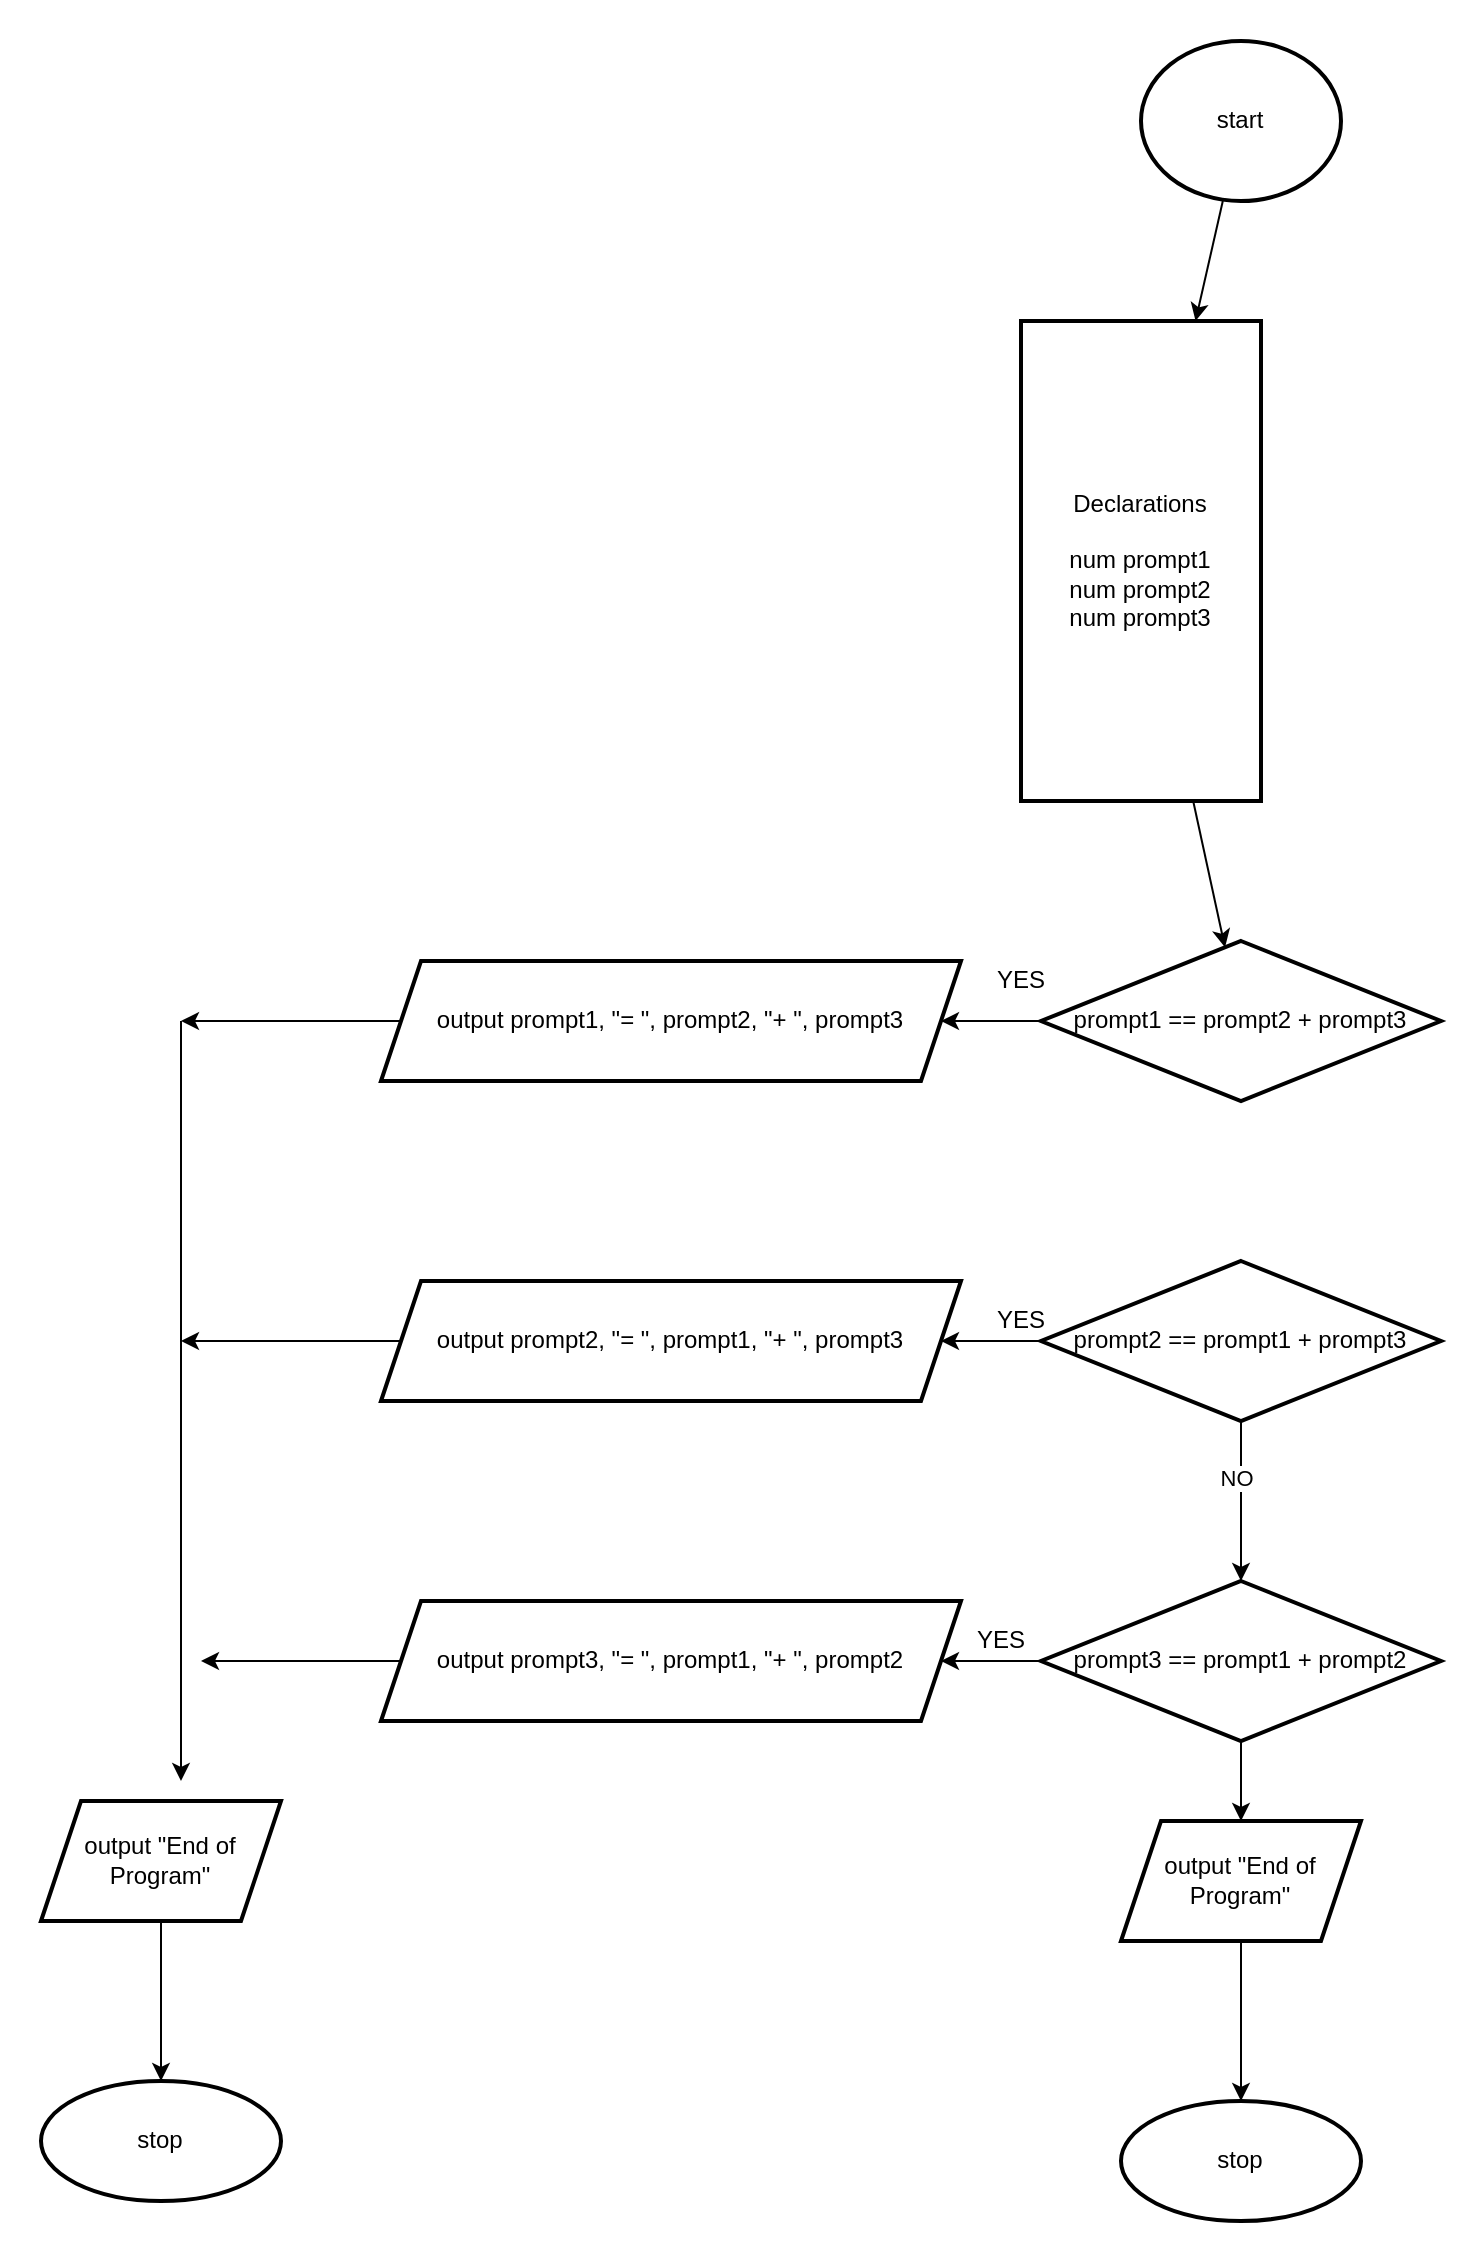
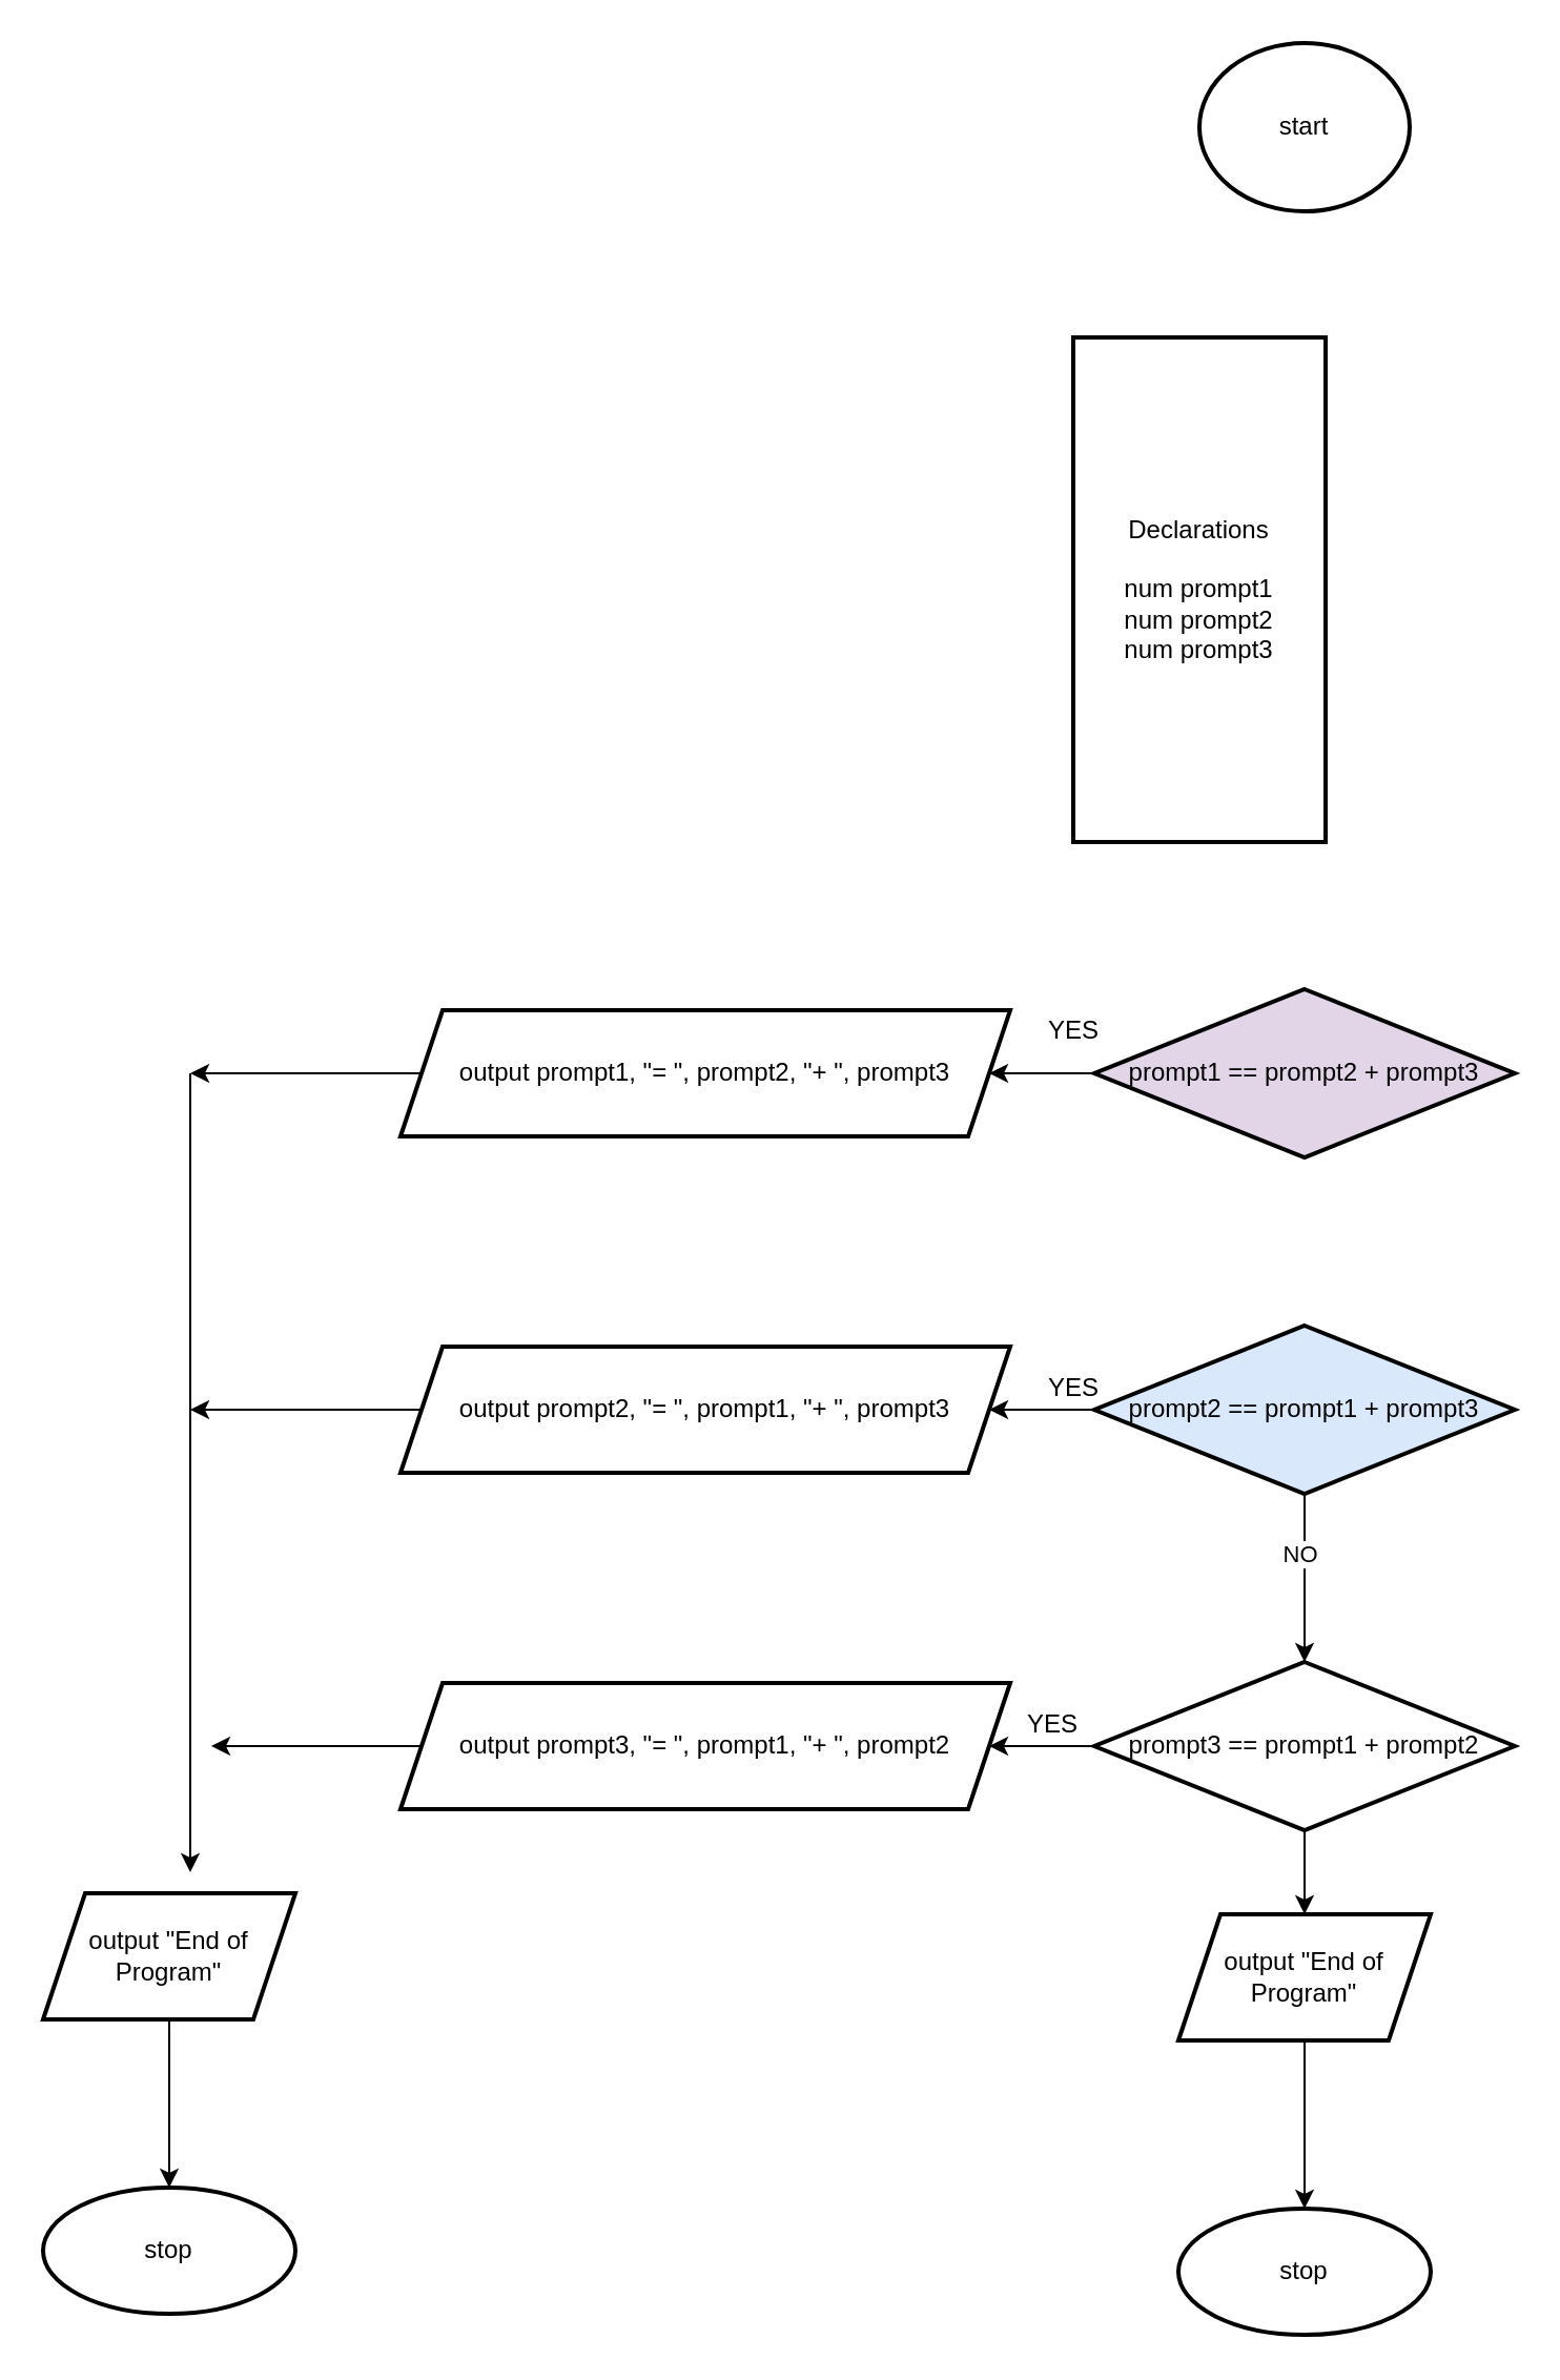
- <mxCell id="2" value="" style="edgeStyle=none;html=1;" edge="1" parent="1" source="3" target="5"><mxGeometry relative="1" as="geometry" /></mxCell>
- <mxCell id="4" value="" style="edgeStyle=none;html=1;" edge="1" parent="1" source="5" target="7"><mxGeometry relative="1" as="geometry" /></mxCell>
- <mxCell id="7" value="prompt1 == prompt2 + prompt3" style="rhombus;whiteSpace=wrap;html=1;strokeWidth=2;" vertex="1" parent="1"><mxGeometry x="520" y="470" width="200" height="80" as="geometry" /></mxCell>
+ <mxCell id="7" value="prompt1 == prompt2 + prompt3" style="rhombus;whiteSpace=wrap;html=1;strokeWidth=2;fillColor=#e1d5e7;" vertex="1" parent="1"><mxGeometry x="520" y="470" width="200" height="80" as="geometry" /></mxCell>
- <mxCell id="13" value="prompt2 == prompt1 + prompt3" style="rhombus;whiteSpace=wrap;html=1;strokeWidth=2;" vertex="1" parent="1"><mxGeometry x="520" y="630" width="200" height="80" as="geometry" /></mxCell>
+ <mxCell id="13" value="prompt2 == prompt1 + prompt3" style="rhombus;whiteSpace=wrap;html=1;strokeWidth=2;fillColor=#dae8fc;" vertex="1" parent="1"><mxGeometry x="520" y="630" width="200" height="80" as="geometry" /></mxCell>
